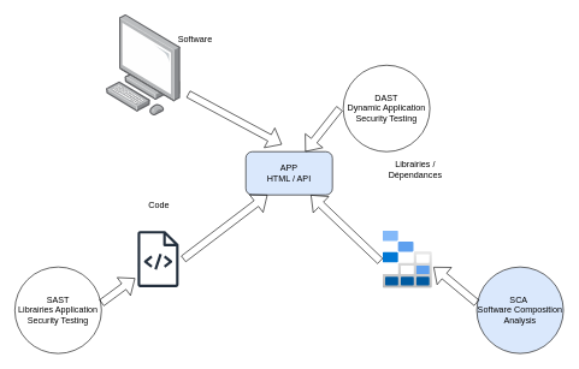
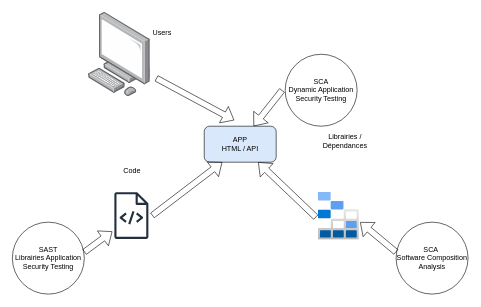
- <mxCell id="4" value="Software" style="text;html=1;whiteSpace=wrap;strokeColor=none;fillColor=none;align=center;verticalAlign=middle;rounded=0;" vertex="1" parent="1"><mxGeometry x="210" y="40" width="120" height="30" as="geometry" /></mxCell>
+ <mxCell id="4" value="Users" style="text;html=1;whiteSpace=wrap;strokeColor=none;fillColor=none;align=center;verticalAlign=middle;rounded=0;" vertex="1" parent="1"><mxGeometry x="210" y="40" width="120" height="30" as="geometry" /></mxCell>
- <mxCell id="14" value="DAST&lt;div&gt;Dynamic Application Security Testing&lt;/div&gt;" style="ellipse;whiteSpace=wrap;html=1;aspect=fixed;" vertex="1" parent="1"><mxGeometry x="475" y="90" width="120" height="120" as="geometry" /></mxCell>
+ <mxCell id="14" value="SCA&lt;div&gt;Dynamic Application Security Testing&lt;/div&gt;" style="ellipse;whiteSpace=wrap;html=1;aspect=fixed;" vertex="1" parent="1"><mxGeometry x="475" y="90" width="120" height="120" as="geometry" /></mxCell>
- <mxCell id="13" value="SCA&amp;nbsp;&lt;div&gt;Software Composition Analysis&lt;/div&gt;" style="ellipse;whiteSpace=wrap;html=1;aspect=fixed;fillColor=#dae8fc;" vertex="1" parent="1"><mxGeometry x="660" y="370" width="120" height="120" as="geometry" /></mxCell>
+ <mxCell id="13" value="SCA&amp;nbsp;&lt;div&gt;Software Composition Analysis&lt;/div&gt;" style="ellipse;whiteSpace=wrap;html=1;aspect=fixed;" vertex="1" parent="1"><mxGeometry x="660" y="370" width="120" height="120" as="geometry" /></mxCell>
